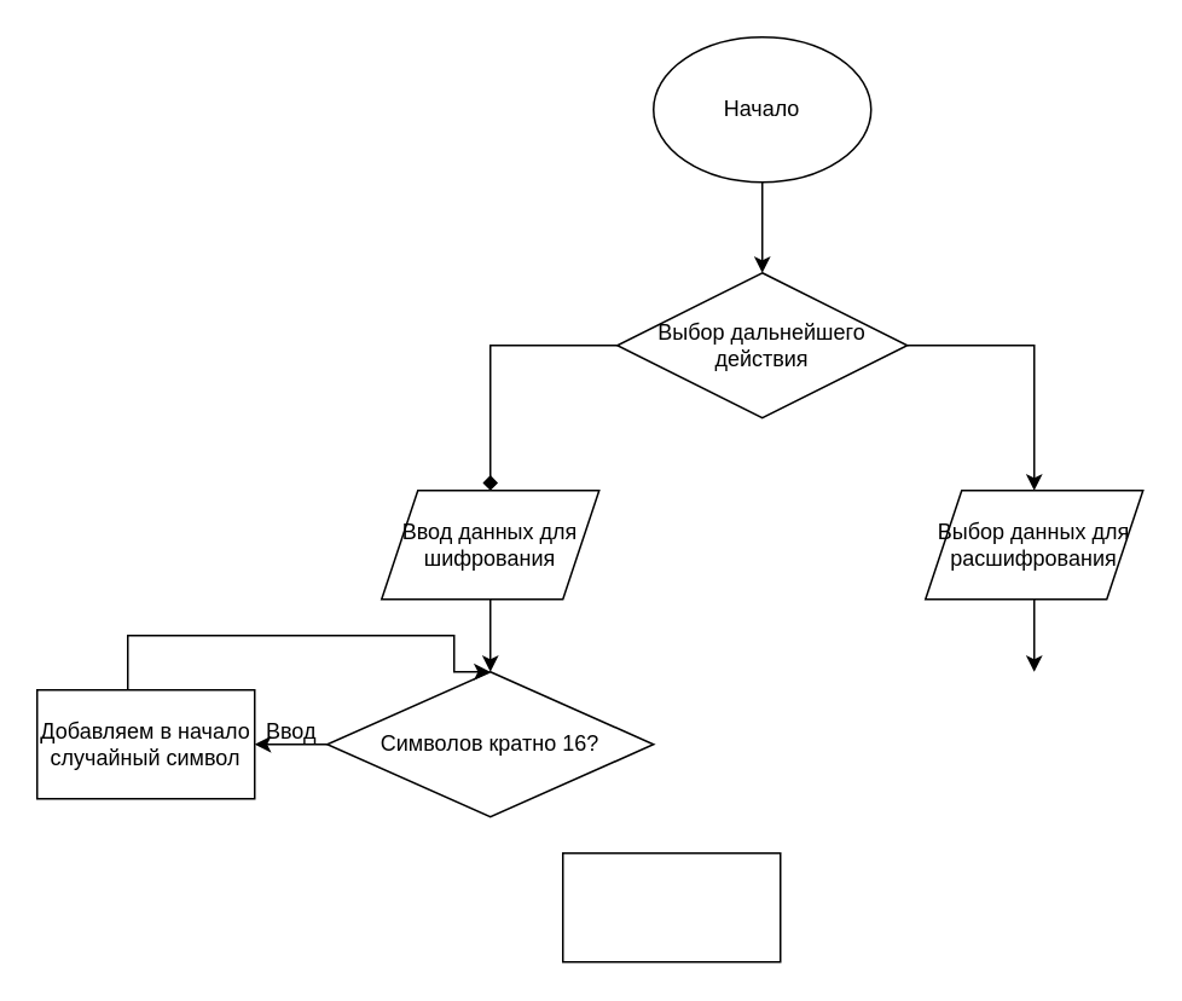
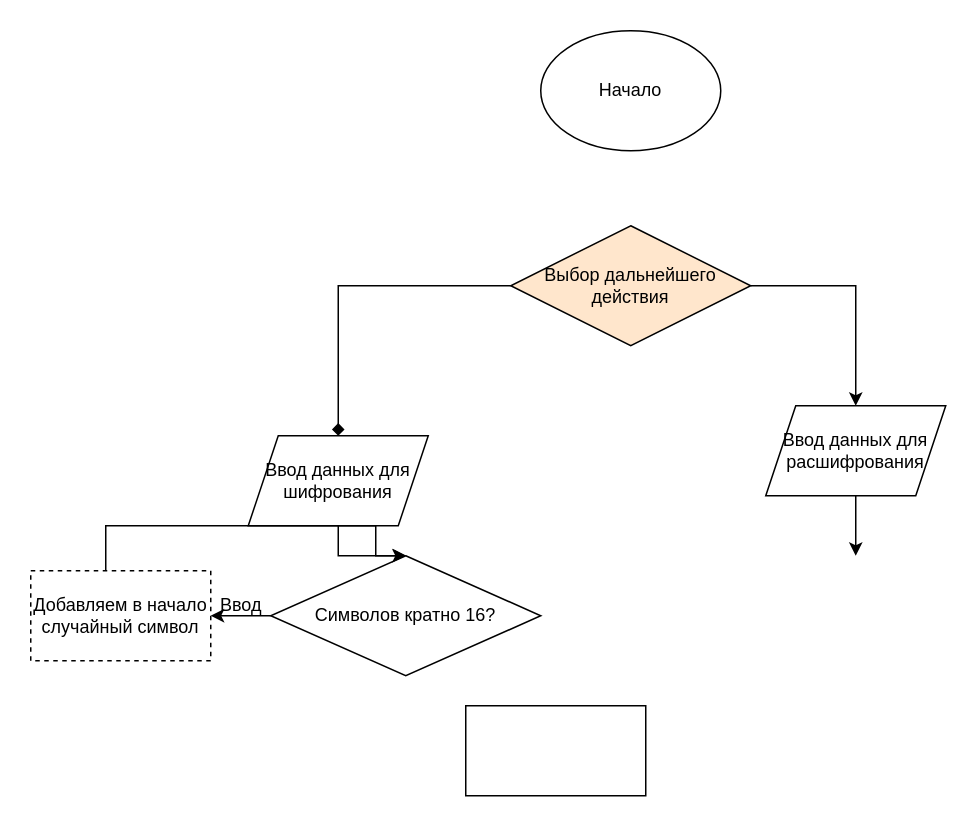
- <mxCell id="2" value="" style="edgeStyle=orthogonalEdgeStyle;rounded=0;orthogonalLoop=1;jettySize=auto;html=1;" parent="1" source="3" target="6" edge="1"><mxGeometry relative="1" as="geometry" /></mxCell>
- <mxCell id="6" value="Выбор дальнейшего действия" style="rhombus;whiteSpace=wrap;html=1;" parent="1" vertex="1"><mxGeometry x="340" y="150" width="160" height="80" as="geometry" /></mxCell>
+ <mxCell id="6" value="Выбор дальнейшего действия" style="rhombus;whiteSpace=wrap;html=1;fillColor=#ffe6cc;" parent="1" vertex="1"><mxGeometry x="340" y="150" width="160" height="80" as="geometry" /></mxCell>
- <mxCell id="8" value="Ввод данных для шифрования" style="shape=parallelogram;perimeter=parallelogramPerimeter;whiteSpace=wrap;html=1;fixedSize=1;" parent="1" vertex="1"><mxGeometry x="210" y="270" width="120" height="60" as="geometry" /></mxCell>
+ <mxCell id="8" value="Ввод данных для шифрования" style="shape=parallelogram;perimeter=parallelogramPerimeter;whiteSpace=wrap;html=1;fixedSize=1;" parent="1" vertex="1"><mxGeometry x="165" y="290" width="120" height="60" as="geometry" /></mxCell>
- <mxCell id="10" value="Выбор данных для расшифрования" style="shape=parallelogram;perimeter=parallelogramPerimeter;whiteSpace=wrap;html=1;fixedSize=1;" parent="1" vertex="1"><mxGeometry x="510" y="270" width="120" height="60" as="geometry" /></mxCell>
+ <mxCell id="10" value="Ввод данных для расшифрования" style="shape=parallelogram;perimeter=parallelogramPerimeter;whiteSpace=wrap;html=1;fixedSize=1;" parent="1" vertex="1"><mxGeometry x="510" y="270" width="120" height="60" as="geometry" /></mxCell>
- <mxCell id="14" value="Добавляем в начало случайный символ" style="whiteSpace=wrap;html=1;" vertex="1" parent="1"><mxGeometry x="20" y="380" width="120" height="60" as="geometry" /></mxCell>
+ <mxCell id="14" value="Добавляем в начало случайный символ" style="whiteSpace=wrap;html=1;dashed=1;" vertex="1" parent="1"><mxGeometry x="20" y="380" width="120" height="60" as="geometry" /></mxCell>
